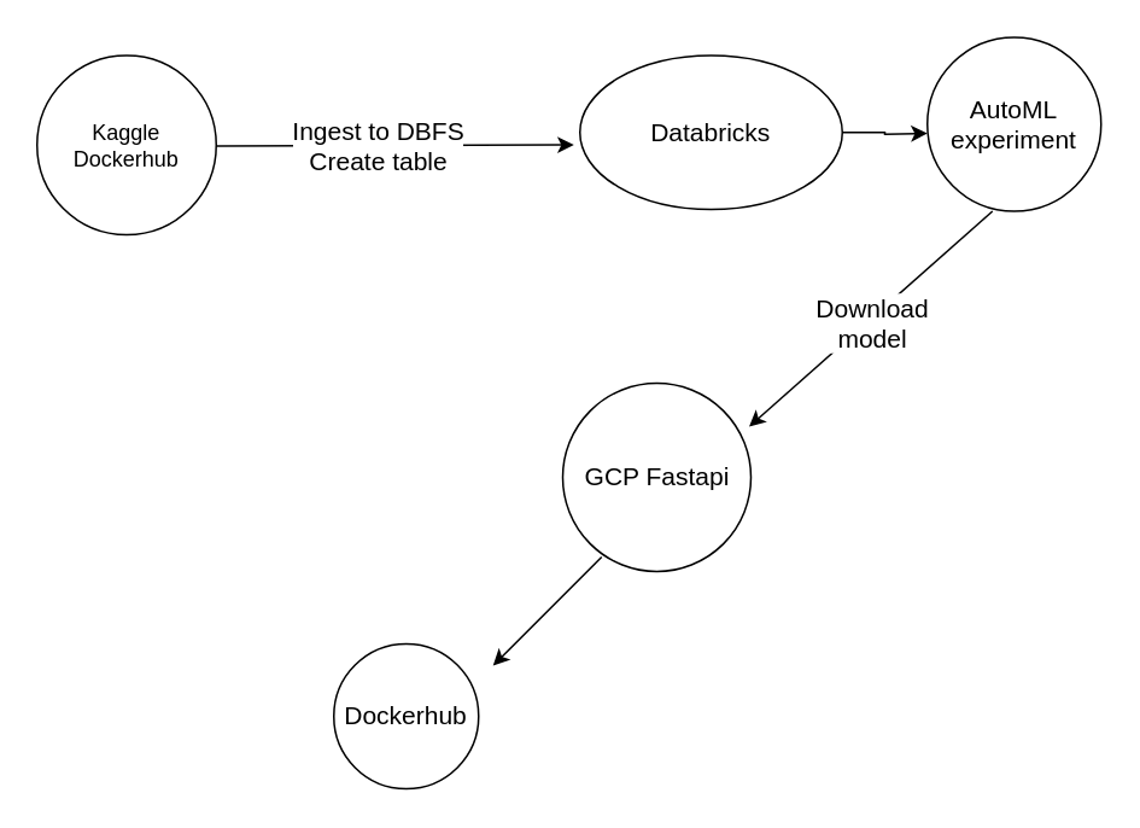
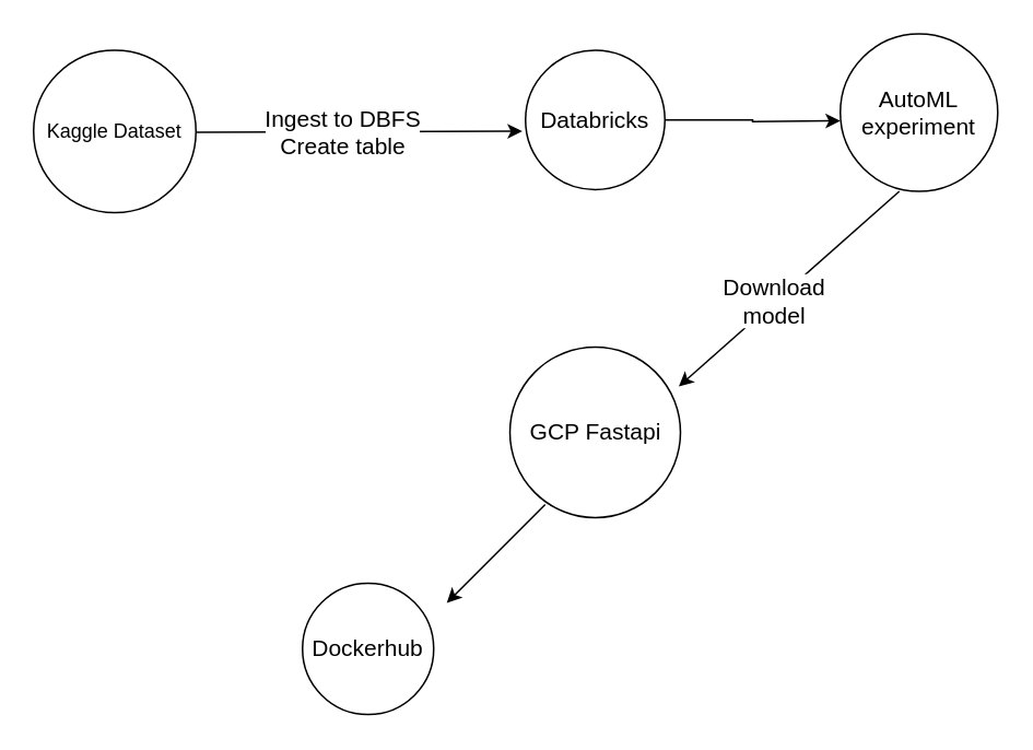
- <mxCell id="4" value="Databricks&lt;br&gt;" style="ellipse;whiteSpace=wrap;html=1;aspect=fixed;labelBackgroundColor=default;fontSize=14;fontColor=default;" vertex="1" parent="1"><mxGeometry x="320" y="30" width="145" height="85" as="geometry" /></mxCell>
+ <mxCell id="4" value="Databricks&lt;br&gt;" style="ellipse;whiteSpace=wrap;html=1;aspect=fixed;labelBackgroundColor=default;fontSize=14;fontColor=default;" vertex="1" parent="1"><mxGeometry x="320" y="30" width="85" height="85" as="geometry" /></mxCell>
- <mxCell id="2" value="Kaggle Dockerhub" style="ellipse;whiteSpace=wrap;html=1;aspect=fixed;" vertex="1" parent="1"><mxGeometry x="20" y="30" width="99" height="99" as="geometry" /></mxCell>
+ <mxCell id="2" value="Kaggle Dataset" style="ellipse;whiteSpace=wrap;html=1;aspect=fixed;" vertex="1" parent="1"><mxGeometry x="20" y="30" width="99" height="99" as="geometry" /></mxCell>
- <mxCell id="11" value="Download&lt;br&gt;model" style="text;html=1;strokeColor=none;fillColor=none;align=center;verticalAlign=middle;whiteSpace=wrap;rounded=0;labelBackgroundColor=#FFFFFF;fontSize=14;fontColor=default;" vertex="1" parent="1"><mxGeometry x="452" y="163" width="60" height="30" as="geometry" /></mxCell>
+ <mxCell id="11" value="Download&lt;br&gt;model" style="text;html=1;strokeColor=none;fillColor=none;align=center;verticalAlign=middle;whiteSpace=wrap;rounded=0;labelBackgroundColor=#FFFFFF;fontSize=14;fontColor=default;" vertex="1" parent="1"><mxGeometry x="442" y="168" width="60" height="30" as="geometry" /></mxCell>
